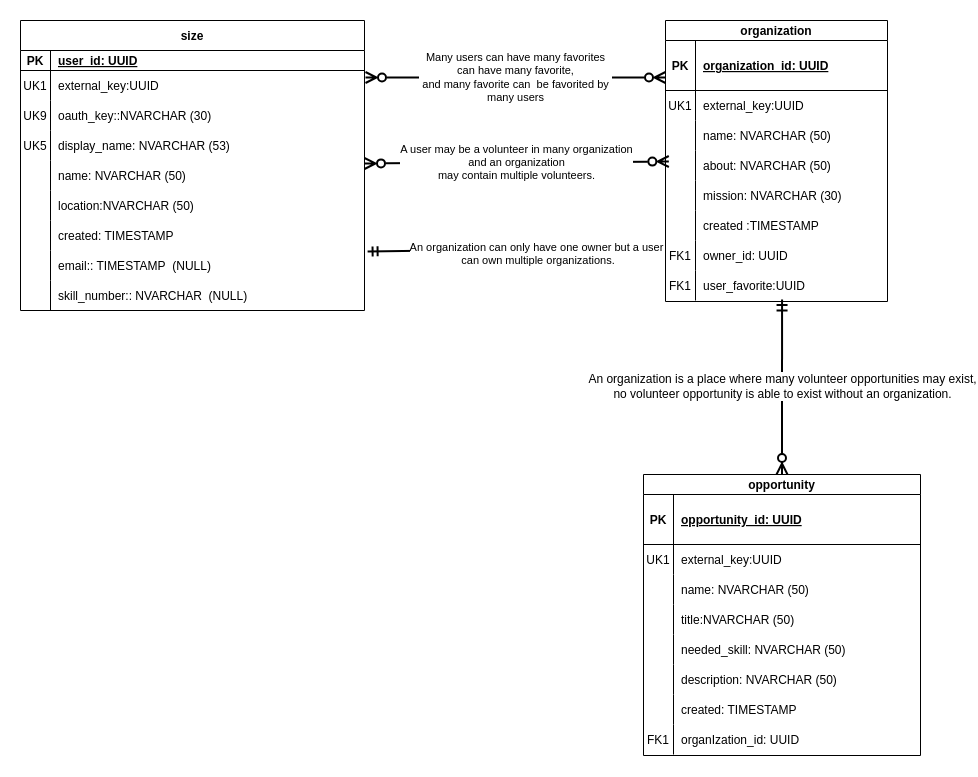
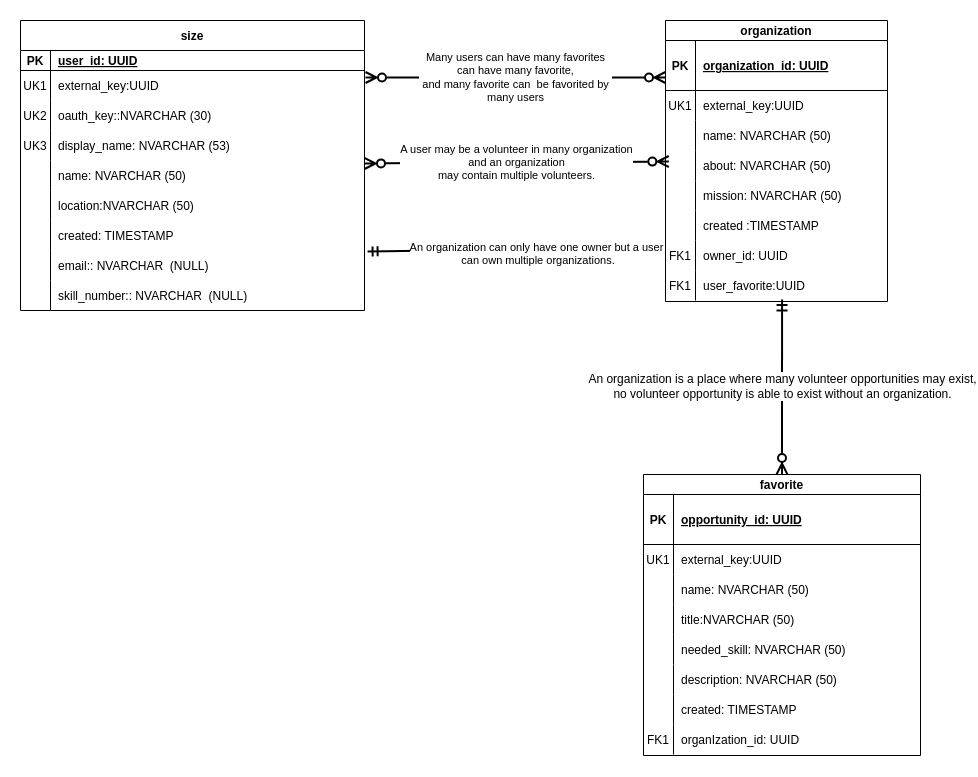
- <mxCell id="10" value="UK9" style="shape=partialRectangle;connectable=0;fillColor=none;top=0;left=0;bottom=0;right=0;editable=1;overflow=hidden;" parent="9" vertex="1"><mxGeometry width="30" height="30" as="geometry"><mxRectangle width="30" height="30" as="alternateBounds" /></mxGeometry></mxCell>
+ <mxCell id="10" value="UK2" style="shape=partialRectangle;connectable=0;fillColor=none;top=0;left=0;bottom=0;right=0;editable=1;overflow=hidden;" parent="9" vertex="1"><mxGeometry width="30" height="30" as="geometry"><mxRectangle width="30" height="30" as="alternateBounds" /></mxGeometry></mxCell>
- <mxCell id="13" value="UK5" style="shape=partialRectangle;connectable=0;fillColor=none;top=0;left=0;bottom=0;right=0;editable=1;overflow=hidden;" parent="12" vertex="1"><mxGeometry width="30" height="30" as="geometry"><mxRectangle width="30" height="30" as="alternateBounds" /></mxGeometry></mxCell>
+ <mxCell id="13" value="UK3" style="shape=partialRectangle;connectable=0;fillColor=none;top=0;left=0;bottom=0;right=0;editable=1;overflow=hidden;" parent="12" vertex="1"><mxGeometry width="30" height="30" as="geometry"><mxRectangle width="30" height="30" as="alternateBounds" /></mxGeometry></mxCell>
- <mxCell id="45" value="mission: NVARCHAR (30)" style="shape=partialRectangle;connectable=0;fillColor=none;top=0;left=0;bottom=0;right=0;align=left;spacingLeft=6;overflow=hidden;" parent="43" vertex="1"><mxGeometry x="30" width="192" height="30" as="geometry"><mxRectangle width="192" height="30" as="alternateBounds" /></mxGeometry></mxCell>
+ <mxCell id="45" value="mission: NVARCHAR (50)" style="shape=partialRectangle;connectable=0;fillColor=none;top=0;left=0;bottom=0;right=0;align=left;spacingLeft=6;overflow=hidden;" parent="43" vertex="1"><mxGeometry x="30" width="192" height="30" as="geometry"><mxRectangle width="192" height="30" as="alternateBounds" /></mxGeometry></mxCell>
- <mxCell id="26" value="email:: TIMESTAMP  (NULL)" style="shape=partialRectangle;connectable=0;fillColor=none;top=0;left=0;bottom=0;right=0;align=left;spacingLeft=6;overflow=hidden;" parent="24" vertex="1"><mxGeometry x="30" width="314" height="30" as="geometry"><mxRectangle width="314" height="30" as="alternateBounds" /></mxGeometry></mxCell>
+ <mxCell id="26" value="email:: NVARCHAR  (NULL)" style="shape=partialRectangle;connectable=0;fillColor=none;top=0;left=0;bottom=0;right=0;align=left;spacingLeft=6;overflow=hidden;" parent="24" vertex="1"><mxGeometry x="30" width="314" height="30" as="geometry"><mxRectangle width="314" height="30" as="alternateBounds" /></mxGeometry></mxCell>
- <mxCell id="56" value="opportunity" style="shape=table;startSize=20;container=1;collapsible=1;childLayout=tableLayout;fixedRows=1;rowLines=0;fontStyle=1;align=center;resizeLast=1;" parent="1" vertex="1"><mxGeometry x="643" y="474" width="277" height="281" as="geometry" /></mxCell>
+ <mxCell id="56" value="favorite" style="shape=table;startSize=20;container=1;collapsible=1;childLayout=tableLayout;fixedRows=1;rowLines=0;fontStyle=1;align=center;resizeLast=1;" parent="1" vertex="1"><mxGeometry x="643" y="474" width="277" height="281" as="geometry" /></mxCell>
